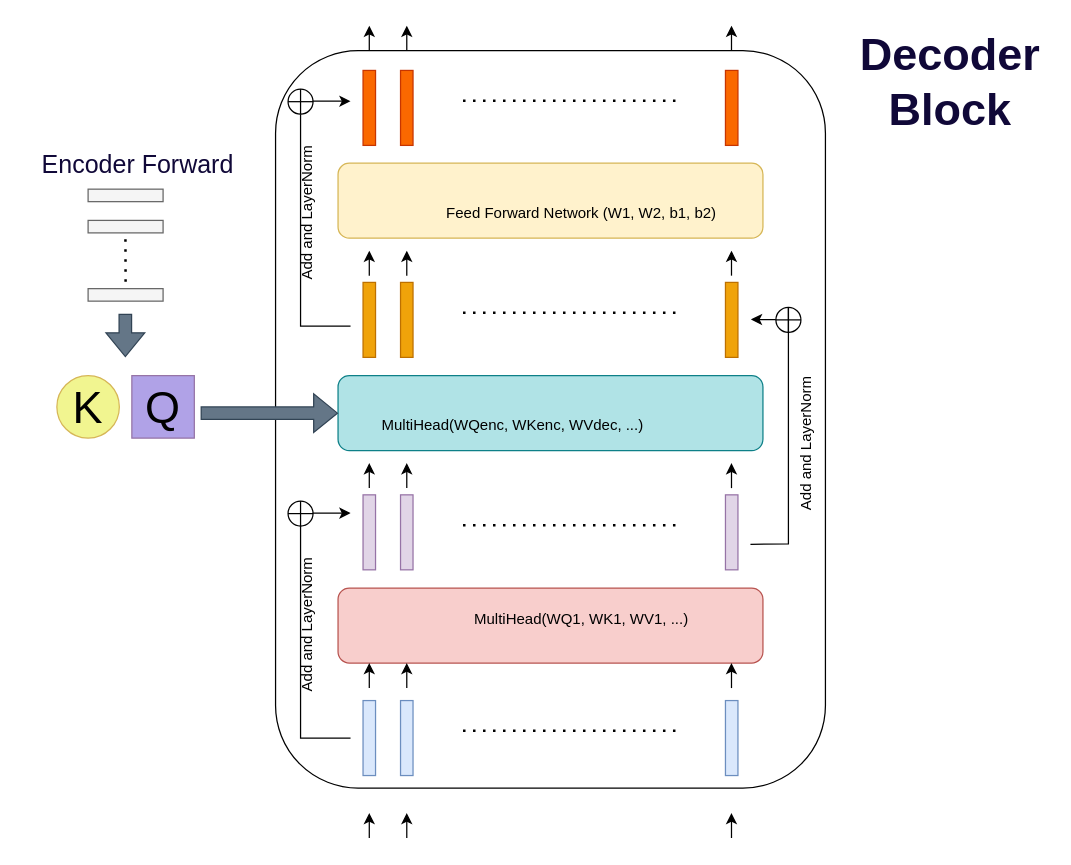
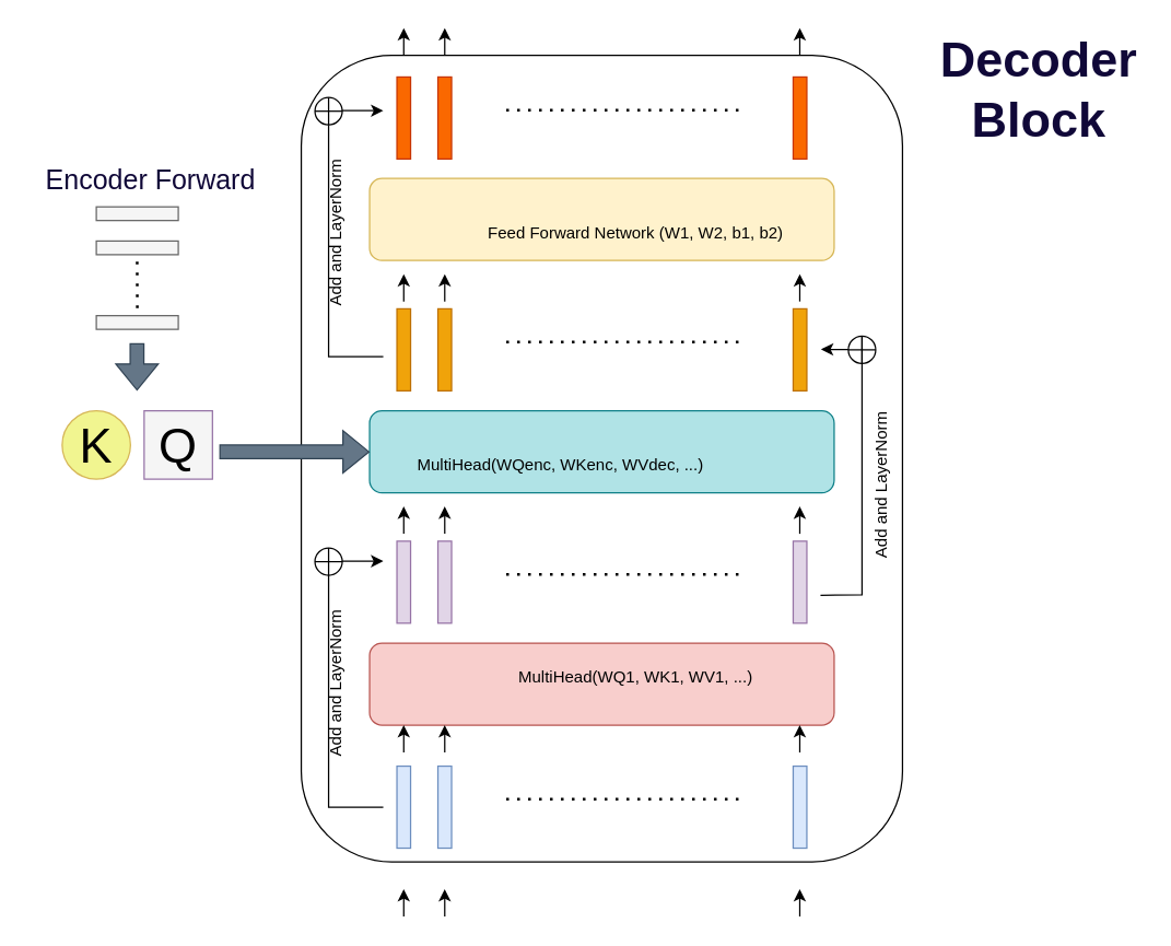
- <mxCell id="59" value="Q" style="whiteSpace=wrap;html=1;aspect=fixed;fontSize=36;fillColor=#B0A2E7;strokeColor=#9673a6;" vertex="1" parent="1"><mxGeometry x="105" y="300" width="50" height="50" as="geometry" /></mxCell>
+ <mxCell id="59" value="Q" style="whiteSpace=wrap;html=1;aspect=fixed;fontSize=36;fillColor=#f5f5f5;strokeColor=#9673a6;" vertex="1" parent="1"><mxGeometry x="105" y="300" width="50" height="50" as="geometry" /></mxCell>
